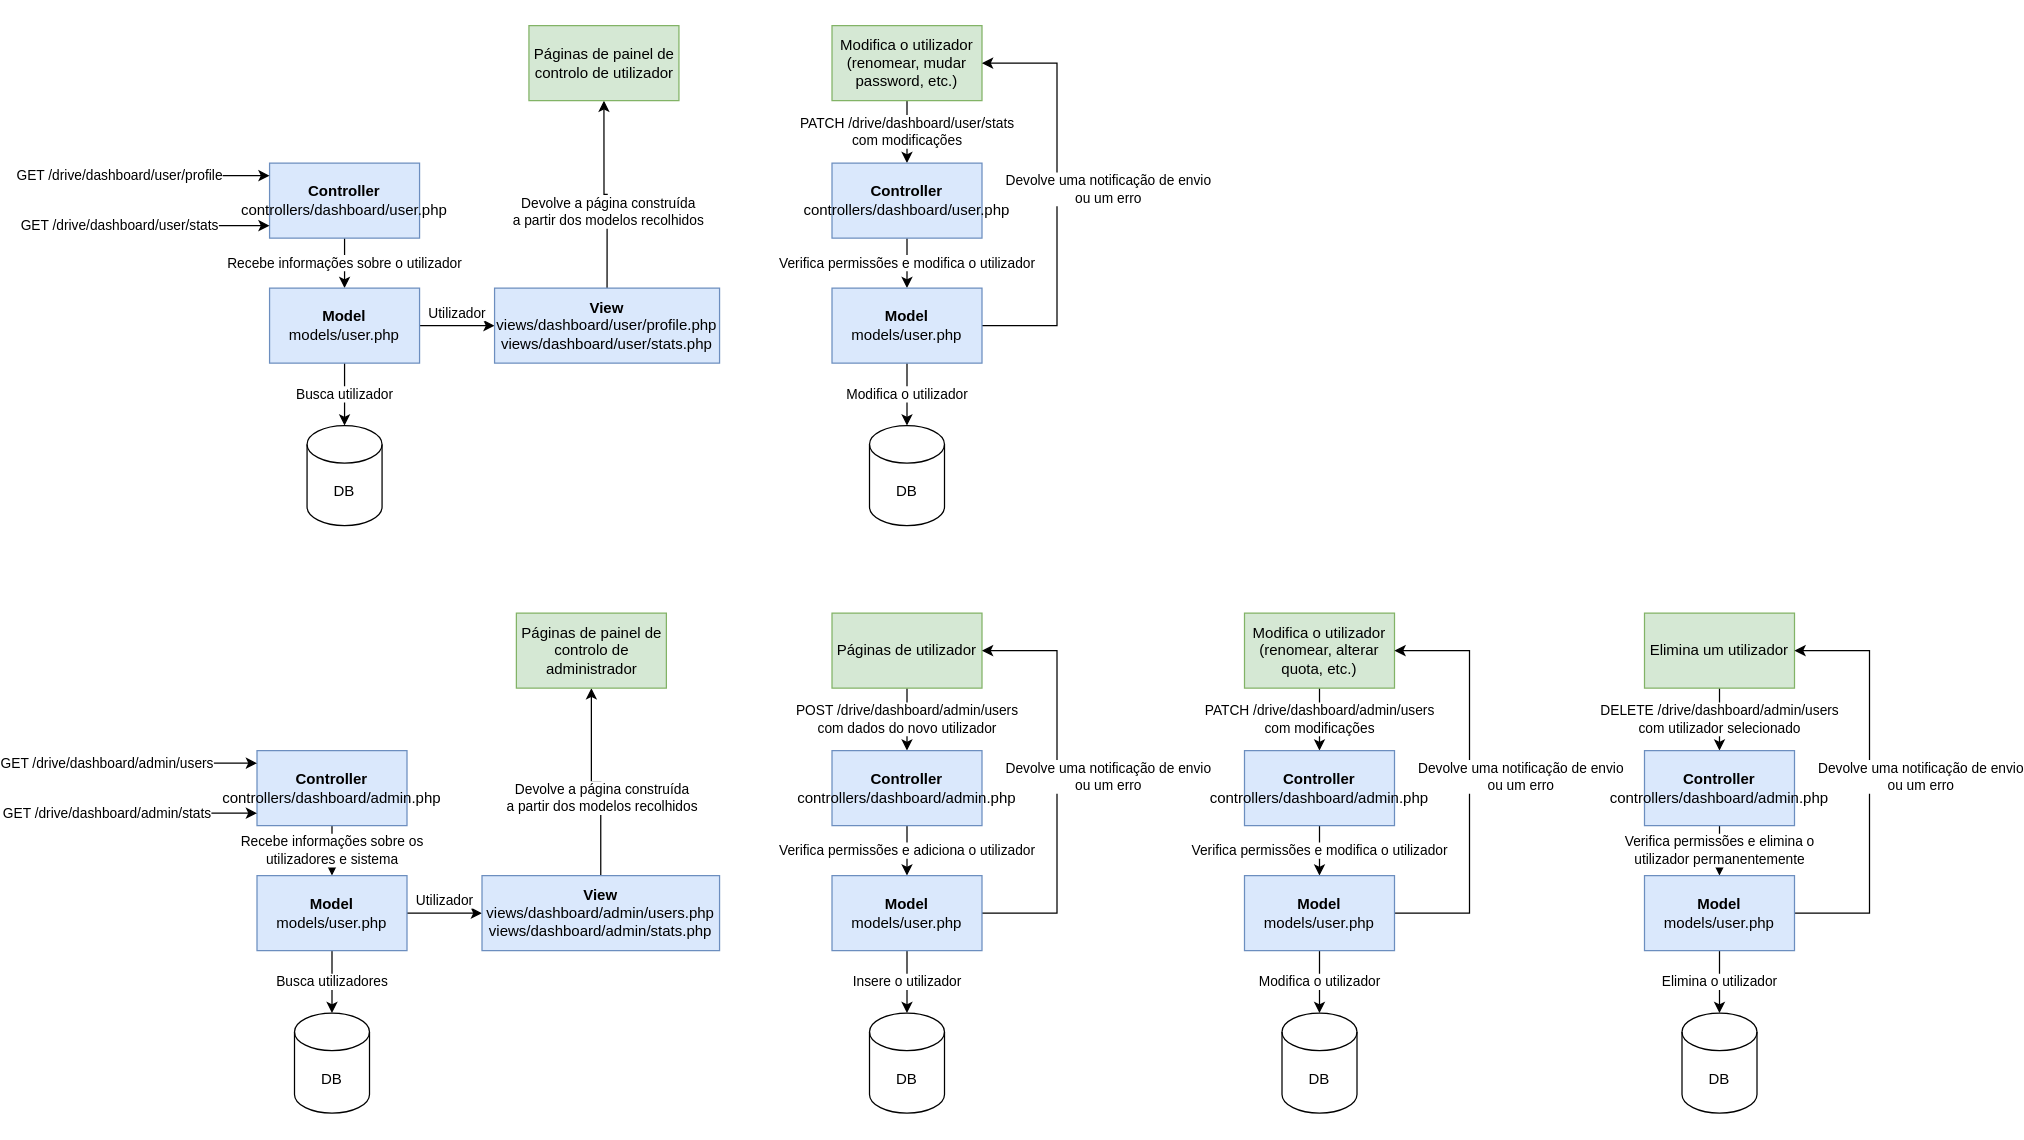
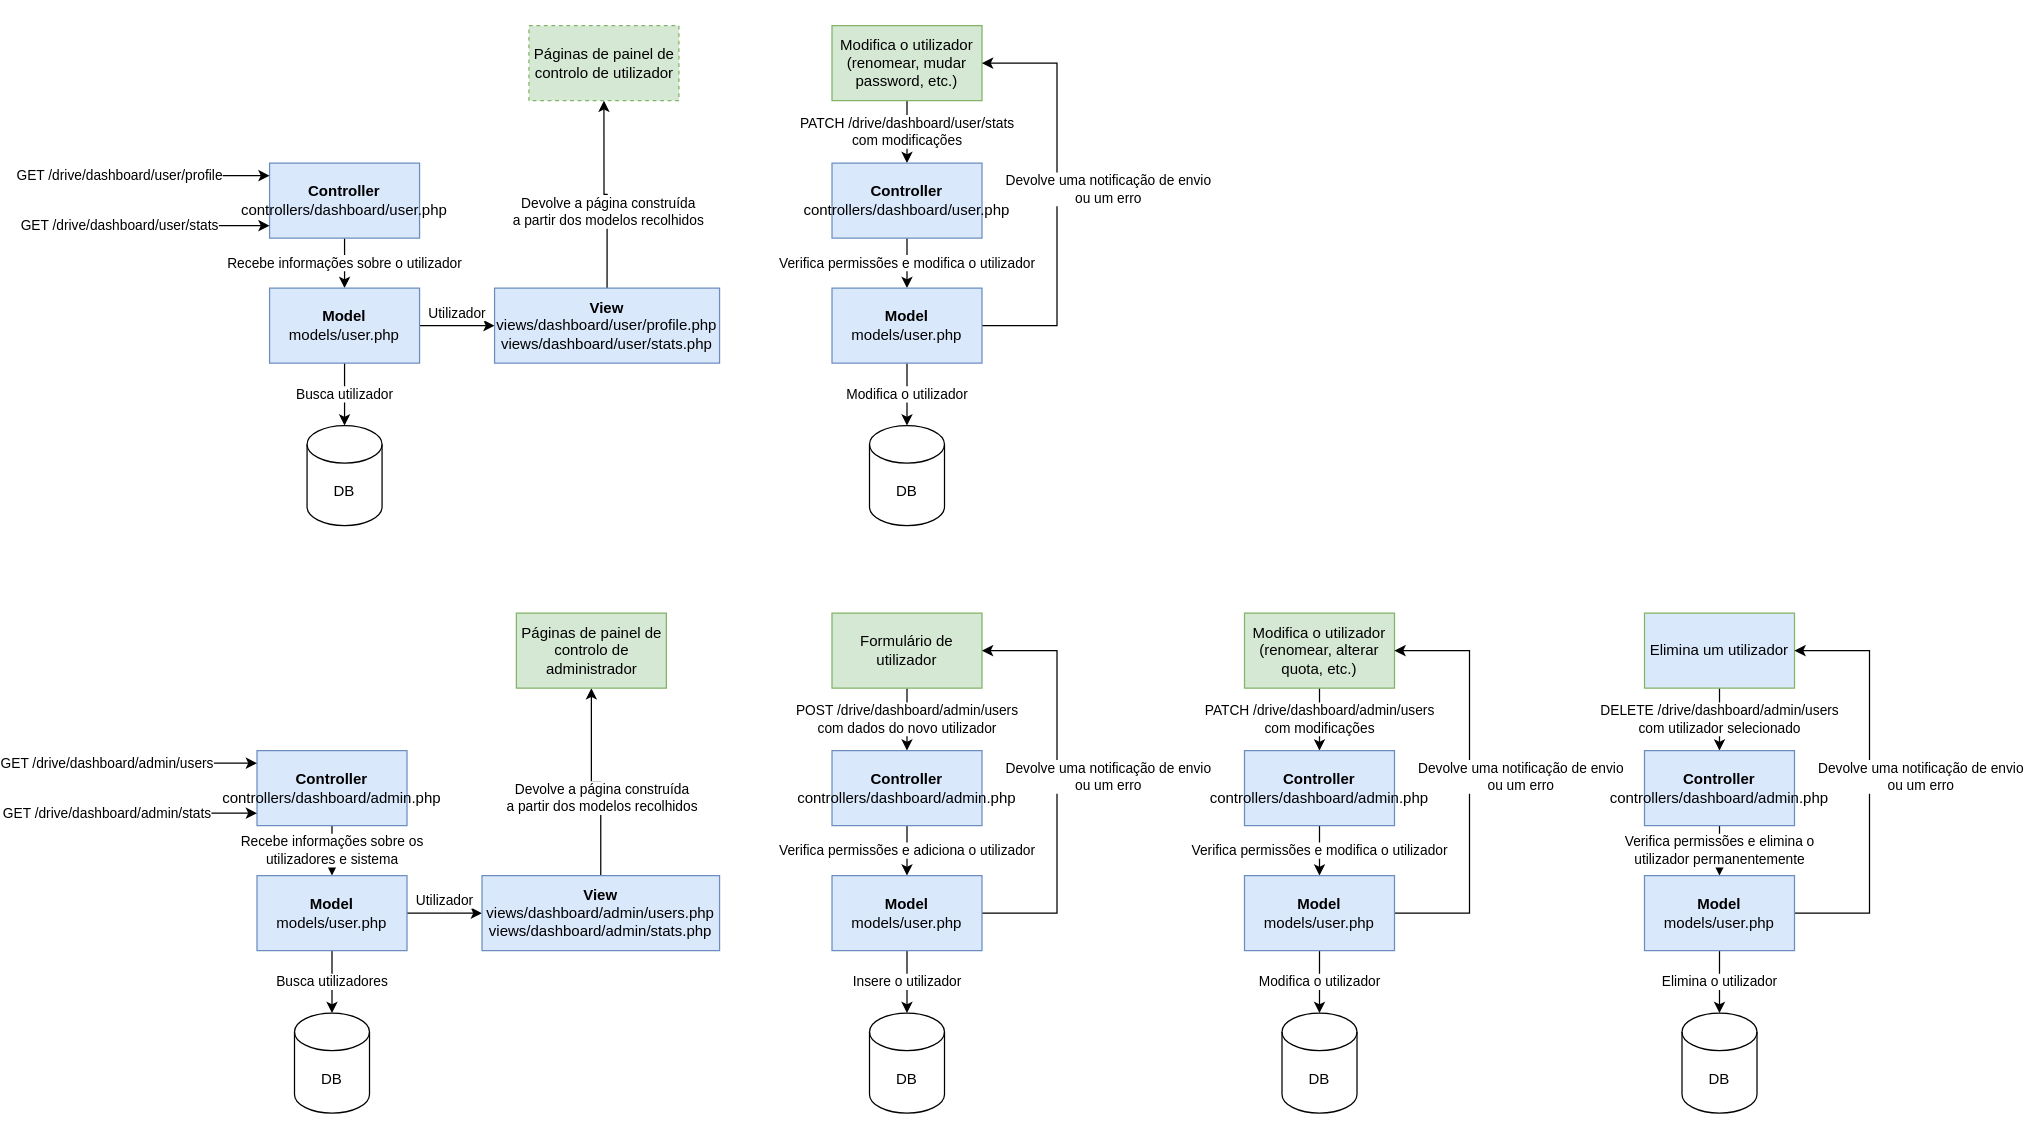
- <mxCell id="11" value="Páginas de painel de controlo de utilizador" style="rounded=0;whiteSpace=wrap;html=1;fillColor=#d5e8d4;strokeColor=#82b366;" vertex="1" parent="1"><mxGeometry x="337.55" y="20" width="120" height="60" as="geometry" /></mxCell>
+ <mxCell id="11" value="Páginas de painel de controlo de utilizador" style="rounded=0;whiteSpace=wrap;html=1;fillColor=#d5e8d4;strokeColor=#82b366;dashed=1;" vertex="1" parent="1"><mxGeometry x="337.55" y="20" width="120" height="60" as="geometry" /></mxCell>
- <mxCell id="36" value="Páginas de utilizador" style="rounded=0;whiteSpace=wrap;html=1;fillColor=#d5e8d4;strokeColor=#82b366;" vertex="1" parent="1"><mxGeometry x="580" y="490" width="120" height="60" as="geometry" /></mxCell>
+ <mxCell id="36" value="Formulário de utilizador" style="rounded=0;whiteSpace=wrap;html=1;fillColor=#d5e8d4;strokeColor=#82b366;" vertex="1" parent="1"><mxGeometry x="580" y="490" width="120" height="60" as="geometry" /></mxCell>
- <mxCell id="54" value="Elimina um utilizador" style="rounded=0;whiteSpace=wrap;html=1;fillColor=#d5e8d4;strokeColor=#82b366;" vertex="1" parent="1"><mxGeometry x="1230" y="490" width="120" height="60" as="geometry" /></mxCell>
+ <mxCell id="54" value="Elimina um utilizador" style="rounded=0;whiteSpace=wrap;html=1;fillColor=#dae8fc;strokeColor=#82b366;" vertex="1" parent="1"><mxGeometry x="1230" y="490" width="120" height="60" as="geometry" /></mxCell>
